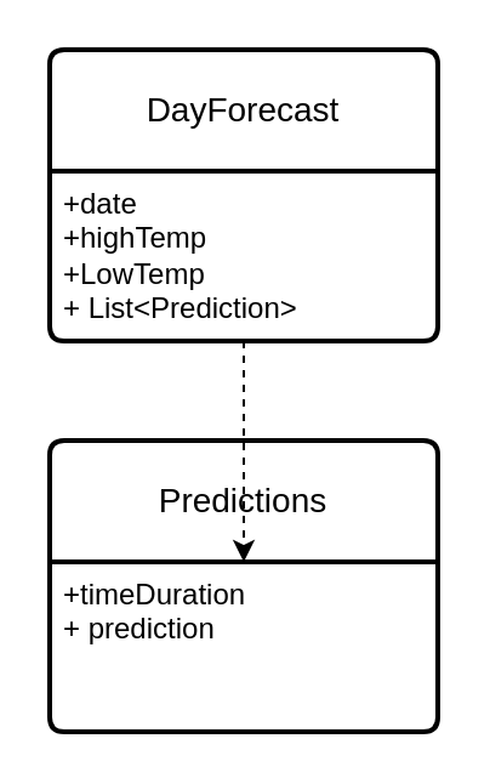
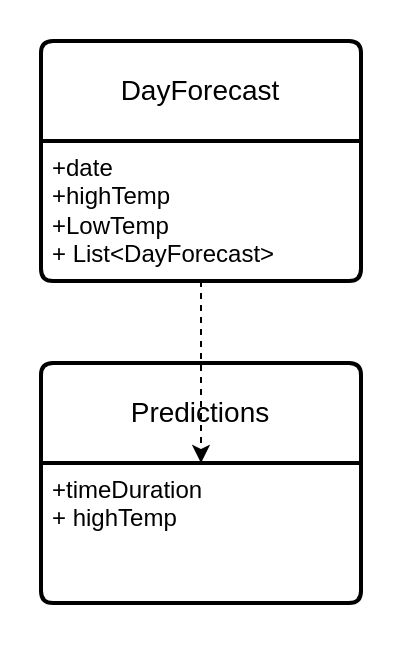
- <mxCell id="3" value="+date&lt;br&gt;+highTemp&lt;br&gt;+LowTemp&lt;br&gt;+ List&amp;lt;Prediction&amp;gt;" style="align=left;strokeColor=none;fillColor=none;spacingLeft=4;fontSize=12;verticalAlign=top;resizable=0;rotatable=0;part=1;html=1;" vertex="1" parent="2"><mxGeometry y="50" width="160" height="70" as="geometry" /></mxCell>
+ <mxCell id="3" value="+date&lt;br&gt;+highTemp&lt;br&gt;+LowTemp&lt;br&gt;+ List&amp;lt;DayForecast&amp;gt;" style="align=left;strokeColor=none;fillColor=none;spacingLeft=4;fontSize=12;verticalAlign=top;resizable=0;rotatable=0;part=1;html=1;" vertex="1" parent="2"><mxGeometry y="50" width="160" height="70" as="geometry" /></mxCell>
- <mxCell id="5" value="+timeDuration&lt;br&gt;+ prediction" style="align=left;strokeColor=none;fillColor=none;spacingLeft=4;fontSize=12;verticalAlign=top;resizable=0;rotatable=0;part=1;html=1;" vertex="1" parent="4"><mxGeometry y="50" width="160" height="70" as="geometry" /></mxCell>
+ <mxCell id="5" value="+timeDuration&lt;br&gt;+ highTemp" style="align=left;strokeColor=none;fillColor=none;spacingLeft=4;fontSize=12;verticalAlign=top;resizable=0;rotatable=0;part=1;html=1;" vertex="1" parent="4"><mxGeometry y="50" width="160" height="70" as="geometry" /></mxCell>
